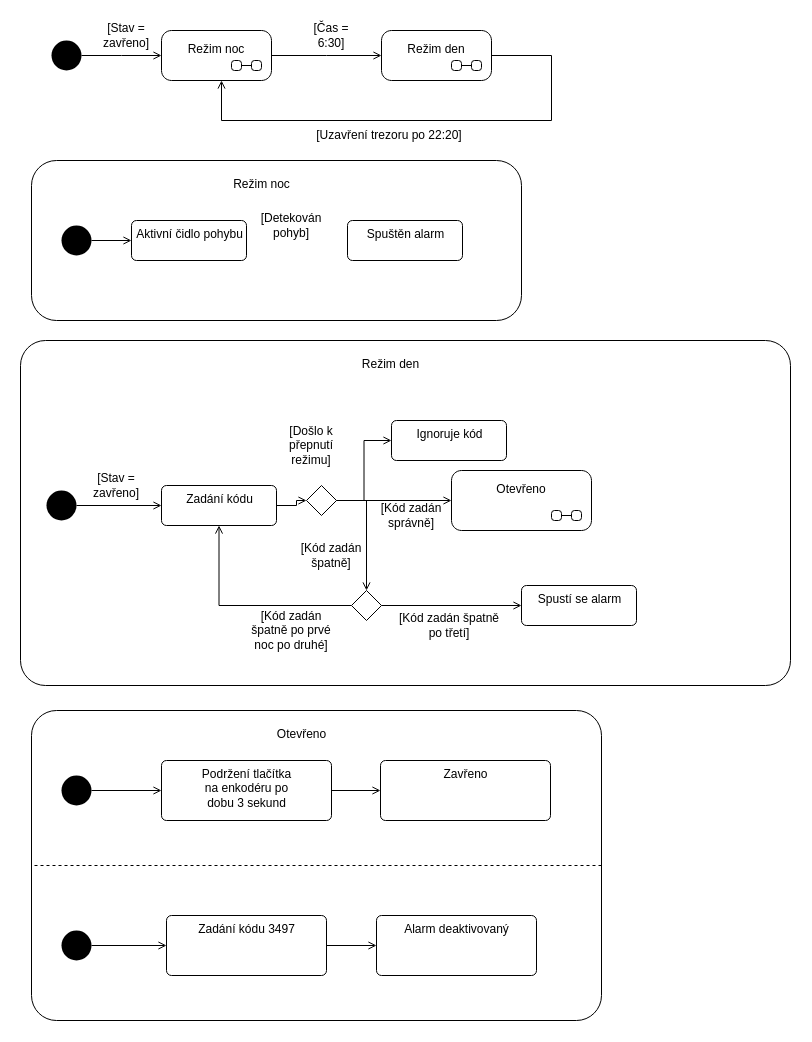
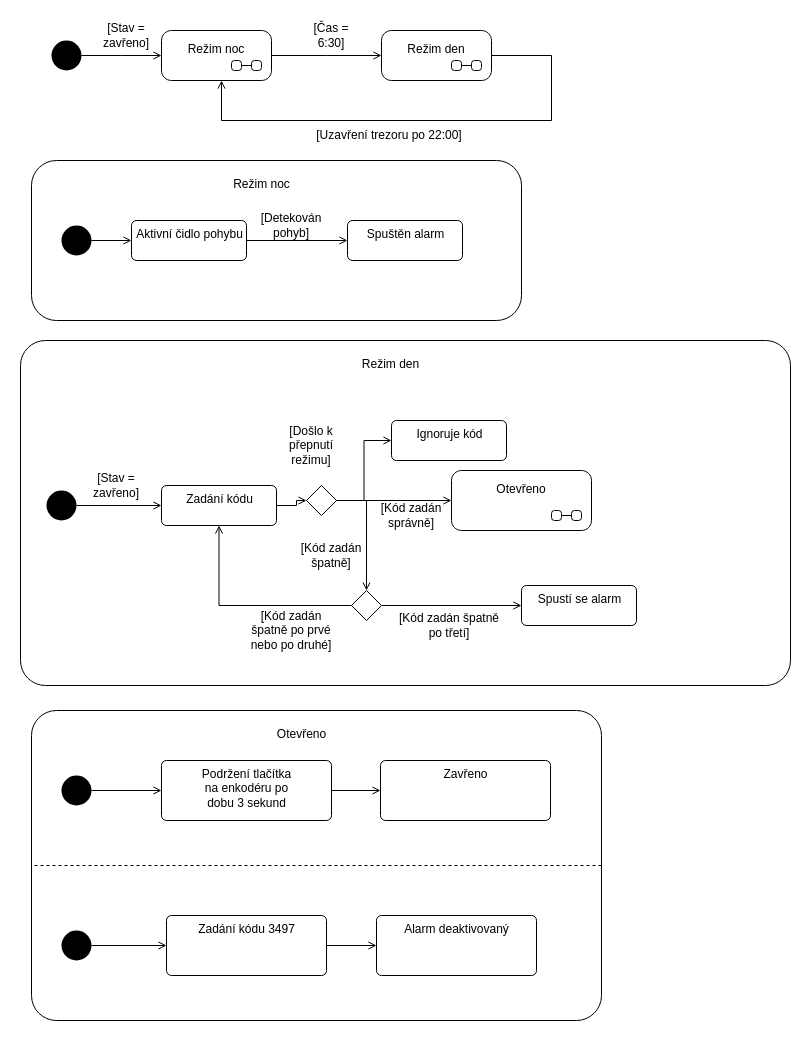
- <mxCell id="8" value="[Uzavření trezoru po 22:20]" style="text;html=1;strokeColor=none;fillColor=none;align=center;verticalAlign=middle;whiteSpace=wrap;rounded=0;" vertex="1" parent="1"><mxGeometry x="301" y="120" width="176" height="30" as="geometry" /></mxCell>
+ <mxCell id="8" value="[Uzavření trezoru po 22:00]" style="text;html=1;strokeColor=none;fillColor=none;align=center;verticalAlign=middle;whiteSpace=wrap;rounded=0;" vertex="1" parent="1"><mxGeometry x="301" y="120" width="176" height="30" as="geometry" /></mxCell>
+ <mxCell id="43" value="" style="edgeStyle=orthogonalEdgeStyle;rounded=0;orthogonalLoop=1;jettySize=auto;html=1;endArrow=open;endFill=0;" edge="1" parent="1" source="44" target="45"><mxGeometry relative="1" as="geometry" /></mxCell>
- <mxCell id="50" value="[Kód zadán špatně po prvé noc po druhé]" style="text;html=1;strokeColor=none;fillColor=none;align=center;verticalAlign=middle;whiteSpace=wrap;rounded=0;" vertex="1" parent="1"><mxGeometry x="241" y="615" width="100" height="30" as="geometry" /></mxCell>
+ <mxCell id="50" value="[Kód zadán špatně po prvé nebo po druhé]" style="text;html=1;strokeColor=none;fillColor=none;align=center;verticalAlign=middle;whiteSpace=wrap;rounded=0;" vertex="1" parent="1"><mxGeometry x="241" y="615" width="100" height="30" as="geometry" /></mxCell>
